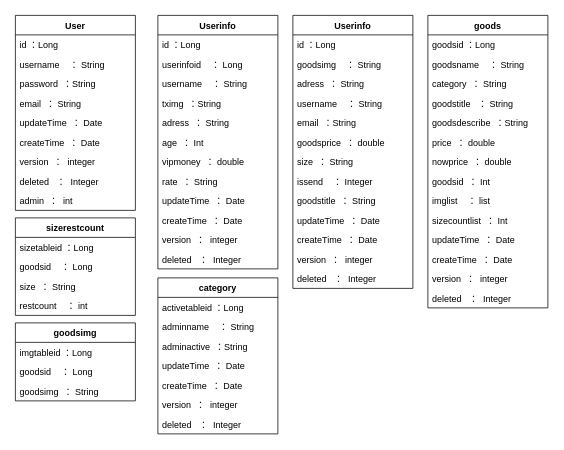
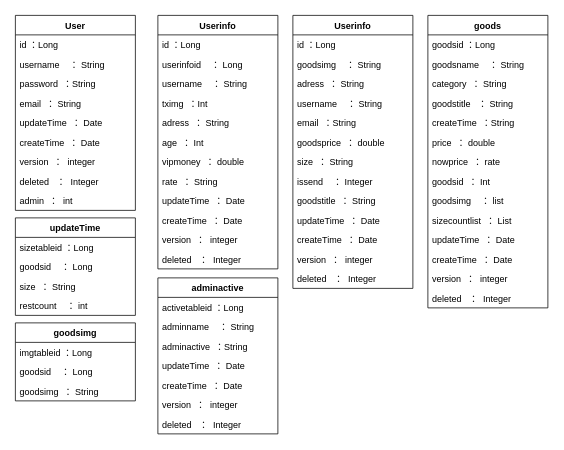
- <mxCell id="16" value="tximg  ：String" style="text;strokeColor=none;fillColor=none;align=left;verticalAlign=top;spacingLeft=4;spacingRight=4;overflow=hidden;rotatable=0;points=[[0,0.5],[1,0.5]];portConstraint=eastwest;" vertex="1" parent="12"><mxGeometry y="104" width="160" height="26" as="geometry" /></mxCell>
+ <mxCell id="16" value="tximg  ：Int" style="text;strokeColor=none;fillColor=none;align=left;verticalAlign=top;spacingLeft=4;spacingRight=4;overflow=hidden;rotatable=0;points=[[0,0.5],[1,0.5]];portConstraint=eastwest;" vertex="1" parent="12"><mxGeometry y="104" width="160" height="26" as="geometry" /></mxCell>
- <mxCell id="61" value="goodsdescribe  ：String" style="text;strokeColor=none;fillColor=none;align=left;verticalAlign=top;spacingLeft=4;spacingRight=4;overflow=hidden;rotatable=0;points=[[0,0.5],[1,0.5]];portConstraint=eastwest;" vertex="1" parent="56"><mxGeometry y="130" width="160" height="26" as="geometry" /></mxCell>
+ <mxCell id="61" value="createTime  ：String" style="text;strokeColor=none;fillColor=none;align=left;verticalAlign=top;spacingLeft=4;spacingRight=4;overflow=hidden;rotatable=0;points=[[0,0.5],[1,0.5]];portConstraint=eastwest;" vertex="1" parent="56"><mxGeometry y="130" width="160" height="26" as="geometry" /></mxCell>
- <mxCell id="63" value="nowprice  ： double" style="text;strokeColor=none;fillColor=none;align=left;verticalAlign=top;spacingLeft=4;spacingRight=4;overflow=hidden;rotatable=0;points=[[0,0.5],[1,0.5]];portConstraint=eastwest;" vertex="1" parent="56"><mxGeometry y="182" width="160" height="26" as="geometry" /></mxCell>
+ <mxCell id="63" value="nowprice  ： rate" style="text;strokeColor=none;fillColor=none;align=left;verticalAlign=top;spacingLeft=4;spacingRight=4;overflow=hidden;rotatable=0;points=[[0,0.5],[1,0.5]];portConstraint=eastwest;" vertex="1" parent="56"><mxGeometry y="182" width="160" height="26" as="geometry" /></mxCell>
- <mxCell id="65" value="imglist    ： list" style="text;strokeColor=none;fillColor=none;align=left;verticalAlign=top;spacingLeft=4;spacingRight=4;overflow=hidden;rotatable=0;points=[[0,0.5],[1,0.5]];portConstraint=eastwest;" vertex="1" parent="56"><mxGeometry y="234" width="160" height="26" as="geometry" /></mxCell>
+ <mxCell id="65" value="goodsimg    ： list" style="text;strokeColor=none;fillColor=none;align=left;verticalAlign=top;spacingLeft=4;spacingRight=4;overflow=hidden;rotatable=0;points=[[0,0.5],[1,0.5]];portConstraint=eastwest;" vertex="1" parent="56"><mxGeometry y="234" width="160" height="26" as="geometry" /></mxCell>
- <mxCell id="66" value="sizecountlist  ： Int" style="text;strokeColor=none;fillColor=none;align=left;verticalAlign=top;spacingLeft=4;spacingRight=4;overflow=hidden;rotatable=0;points=[[0,0.5],[1,0.5]];portConstraint=eastwest;" vertex="1" parent="56"><mxGeometry y="260" width="160" height="26" as="geometry" /></mxCell>
+ <mxCell id="66" value="sizecountlist  ： List" style="text;strokeColor=none;fillColor=none;align=left;verticalAlign=top;spacingLeft=4;spacingRight=4;overflow=hidden;rotatable=0;points=[[0,0.5],[1,0.5]];portConstraint=eastwest;" vertex="1" parent="56"><mxGeometry y="260" width="160" height="26" as="geometry" /></mxCell>
- <mxCell id="39" value="sizerestcount" style="swimlane;fontStyle=1;align=center;verticalAlign=top;childLayout=stackLayout;horizontal=1;startSize=26;horizontalStack=0;resizeParent=1;resizeParentMax=0;resizeLast=0;collapsible=1;marginBottom=0;" vertex="1" parent="1"><mxGeometry x="20" y="290" width="160" height="130" as="geometry" /></mxCell>
+ <mxCell id="39" value="updateTime" style="swimlane;fontStyle=1;align=center;verticalAlign=top;childLayout=stackLayout;horizontal=1;startSize=26;horizontalStack=0;resizeParent=1;resizeParentMax=0;resizeLast=0;collapsible=1;marginBottom=0;" vertex="1" parent="1"><mxGeometry x="20" y="290" width="160" height="130" as="geometry" /></mxCell>
- <mxCell id="48" value="category" style="swimlane;fontStyle=1;align=center;verticalAlign=top;childLayout=stackLayout;horizontal=1;startSize=26;horizontalStack=0;resizeParent=1;resizeParentMax=0;resizeLast=0;collapsible=1;marginBottom=0;" vertex="1" parent="1"><mxGeometry x="210" y="370" width="160" height="208" as="geometry" /></mxCell>
+ <mxCell id="48" value="adminactive" style="swimlane;fontStyle=1;align=center;verticalAlign=top;childLayout=stackLayout;horizontal=1;startSize=26;horizontalStack=0;resizeParent=1;resizeParentMax=0;resizeLast=0;collapsible=1;marginBottom=0;" vertex="1" parent="1"><mxGeometry x="210" y="370" width="160" height="208" as="geometry" /></mxCell>
